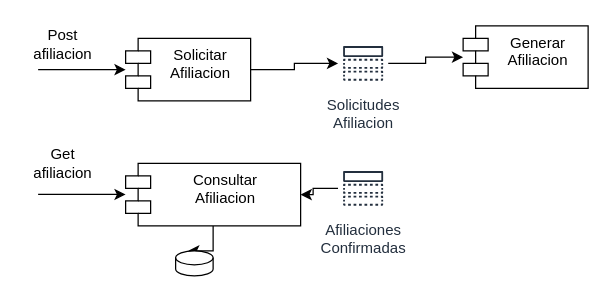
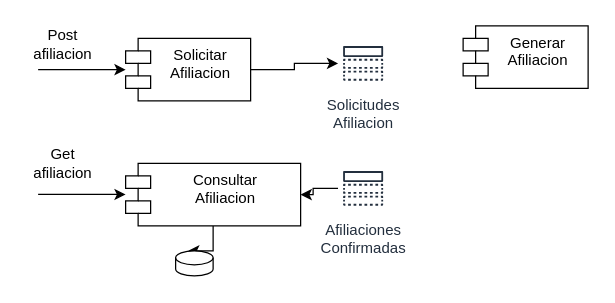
- <mxCell id="2" style="edgeStyle=orthogonalEdgeStyle;rounded=0;orthogonalLoop=1;jettySize=auto;html=1;" edge="1" parent="1" source="3" target="6"><mxGeometry relative="1" as="geometry" /></mxCell>
